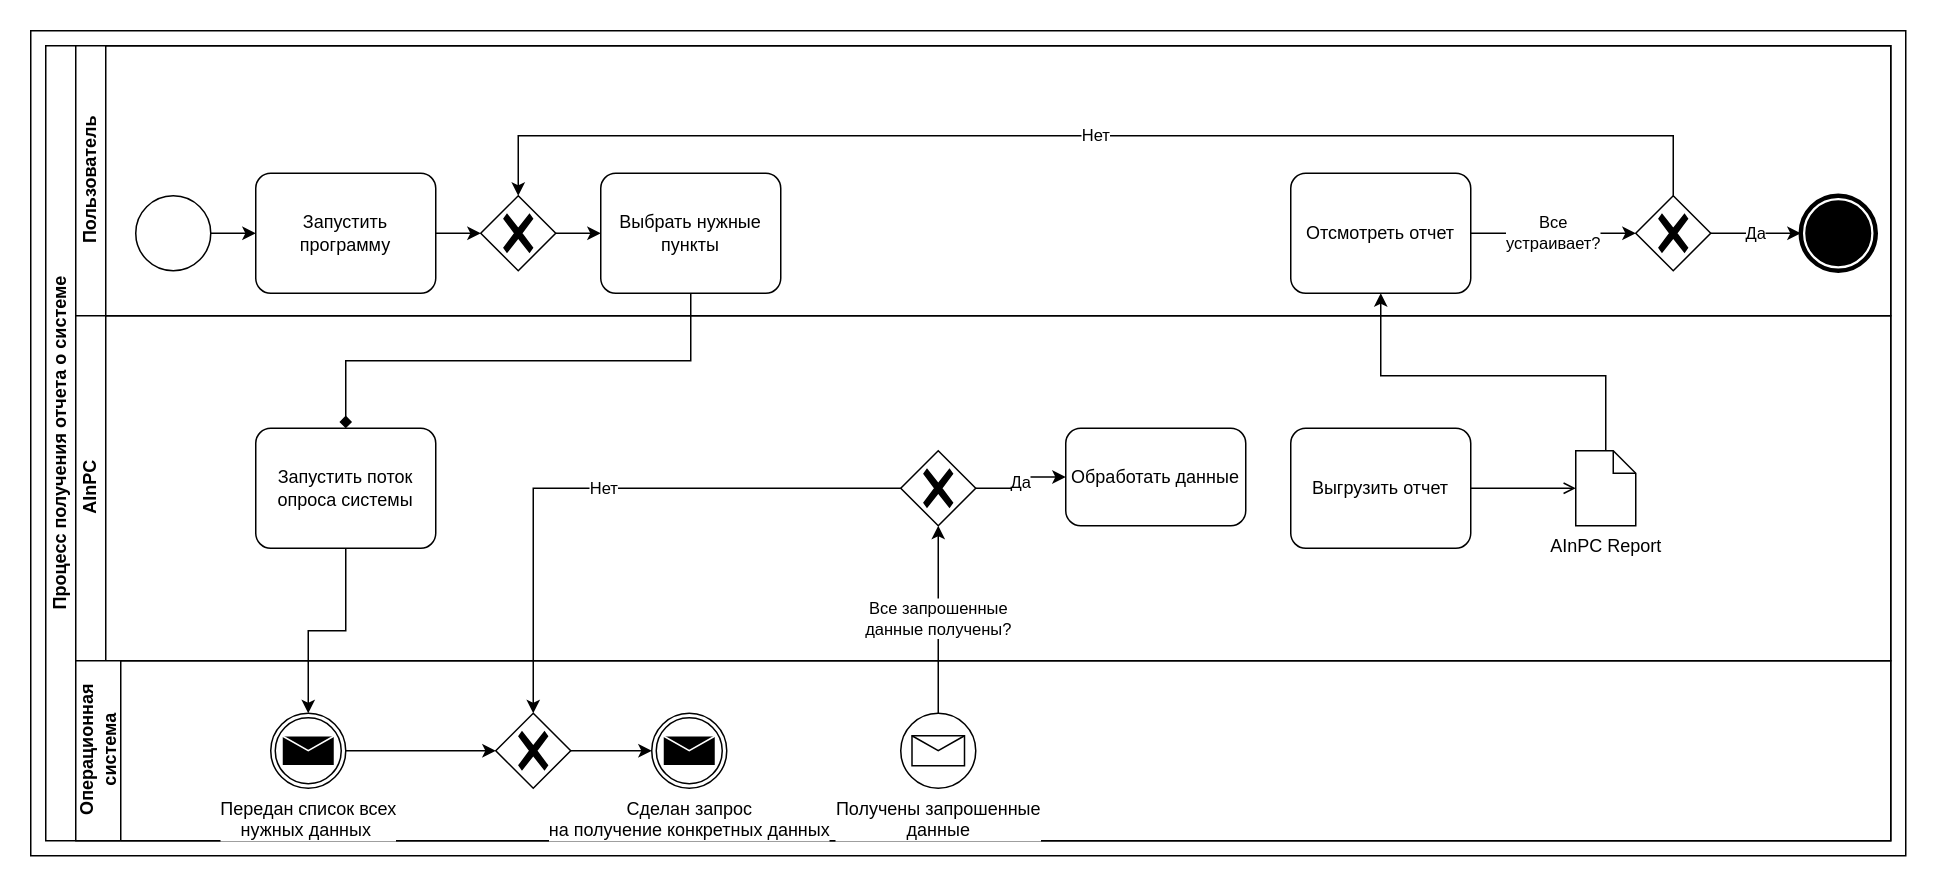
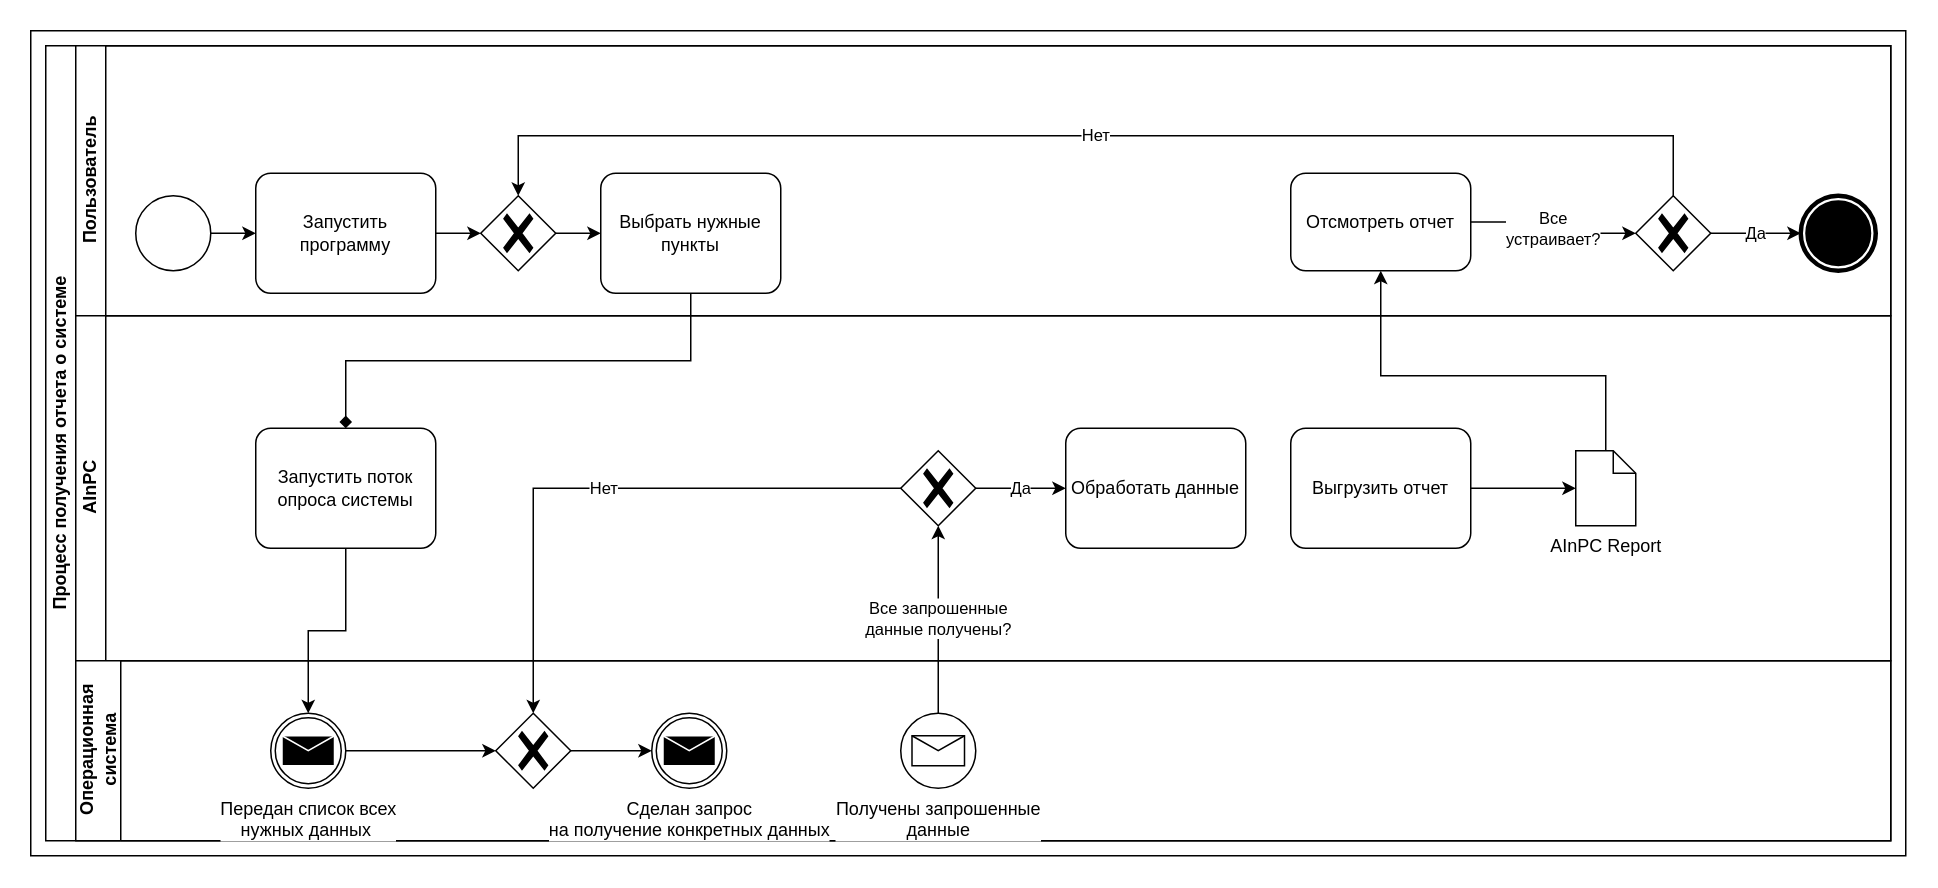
- <mxCell id="12" value="Отсмотреть отчет" style="points=[[0.25,0,0],[0.5,0,0],[0.75,0,0],[1,0.25,0],[1,0.5,0],[1,0.75,0],[0.75,1,0],[0.5,1,0],[0.25,1,0],[0,0.75,0],[0,0.5,0],[0,0.25,0]];shape=mxgraph.bpmn.task;whiteSpace=wrap;rectStyle=rounded;size=10;html=1;container=1;expand=0;collapsible=0;taskMarker=abstract;" vertex="1" parent="4"><mxGeometry x="810" y="85" width="120" height="80" as="geometry" /></mxCell>
+ <mxCell id="12" value="Отсмотреть отчет" style="points=[[0.25,0,0],[0.5,0,0],[0.75,0,0],[1,0.25,0],[1,0.5,0],[1,0.75,0],[0.75,1,0],[0.5,1,0],[0.25,1,0],[0,0.75,0],[0,0.5,0],[0,0.25,0]];shape=mxgraph.bpmn.task;whiteSpace=wrap;rectStyle=rounded;size=10;html=1;container=1;expand=0;collapsible=0;taskMarker=abstract;" vertex="1" parent="4"><mxGeometry x="810" y="85" width="120" height="65" as="geometry" /></mxCell>
- <mxCell id="22" value="Обработать данные" style="points=[[0.25,0,0],[0.5,0,0],[0.75,0,0],[1,0.25,0],[1,0.5,0],[1,0.75,0],[0.75,1,0],[0.5,1,0],[0.25,1,0],[0,0.75,0],[0,0.5,0],[0,0.25,0]];shape=mxgraph.bpmn.task;whiteSpace=wrap;rectStyle=rounded;size=10;html=1;container=1;expand=0;collapsible=0;taskMarker=abstract;" vertex="1" parent="18"><mxGeometry x="660" y="75" width="120" height="65" as="geometry" /></mxCell>
+ <mxCell id="22" value="Обработать данные" style="points=[[0.25,0,0],[0.5,0,0],[0.75,0,0],[1,0.25,0],[1,0.5,0],[1,0.75,0],[0.75,1,0],[0.5,1,0],[0.25,1,0],[0,0.75,0],[0,0.5,0],[0,0.25,0]];shape=mxgraph.bpmn.task;whiteSpace=wrap;rectStyle=rounded;size=10;html=1;container=1;expand=0;collapsible=0;taskMarker=abstract;" vertex="1" parent="18"><mxGeometry x="660" y="75" width="120" height="80" as="geometry" /></mxCell>
- <mxCell id="23" style="edgeStyle=orthogonalEdgeStyle;rounded=0;orthogonalLoop=1;jettySize=auto;html=1;endArrow=open;" edge="1" parent="18" source="24" target="25"><mxGeometry relative="1" as="geometry" /></mxCell>
+ <mxCell id="23" style="edgeStyle=orthogonalEdgeStyle;rounded=0;orthogonalLoop=1;jettySize=auto;html=1;" edge="1" parent="18" source="24" target="25"><mxGeometry relative="1" as="geometry" /></mxCell>
